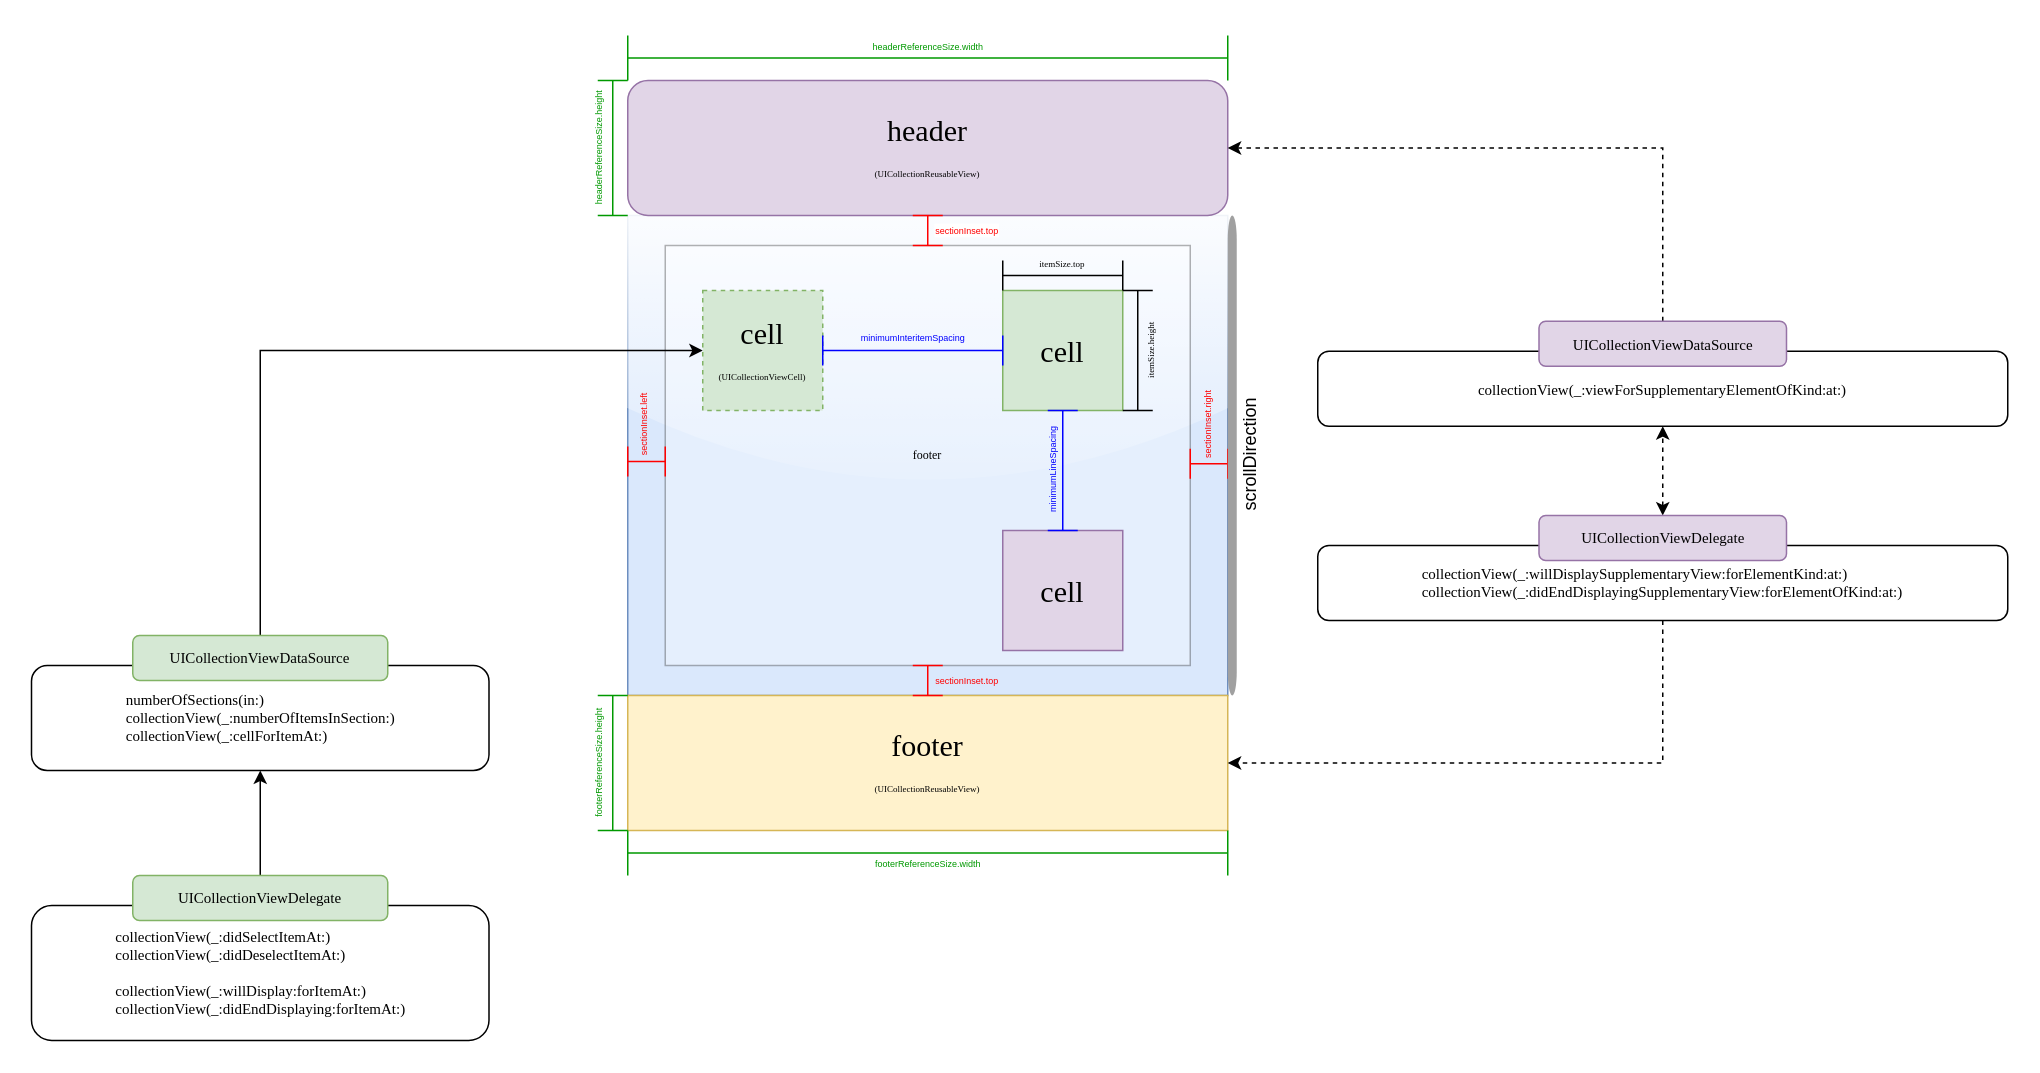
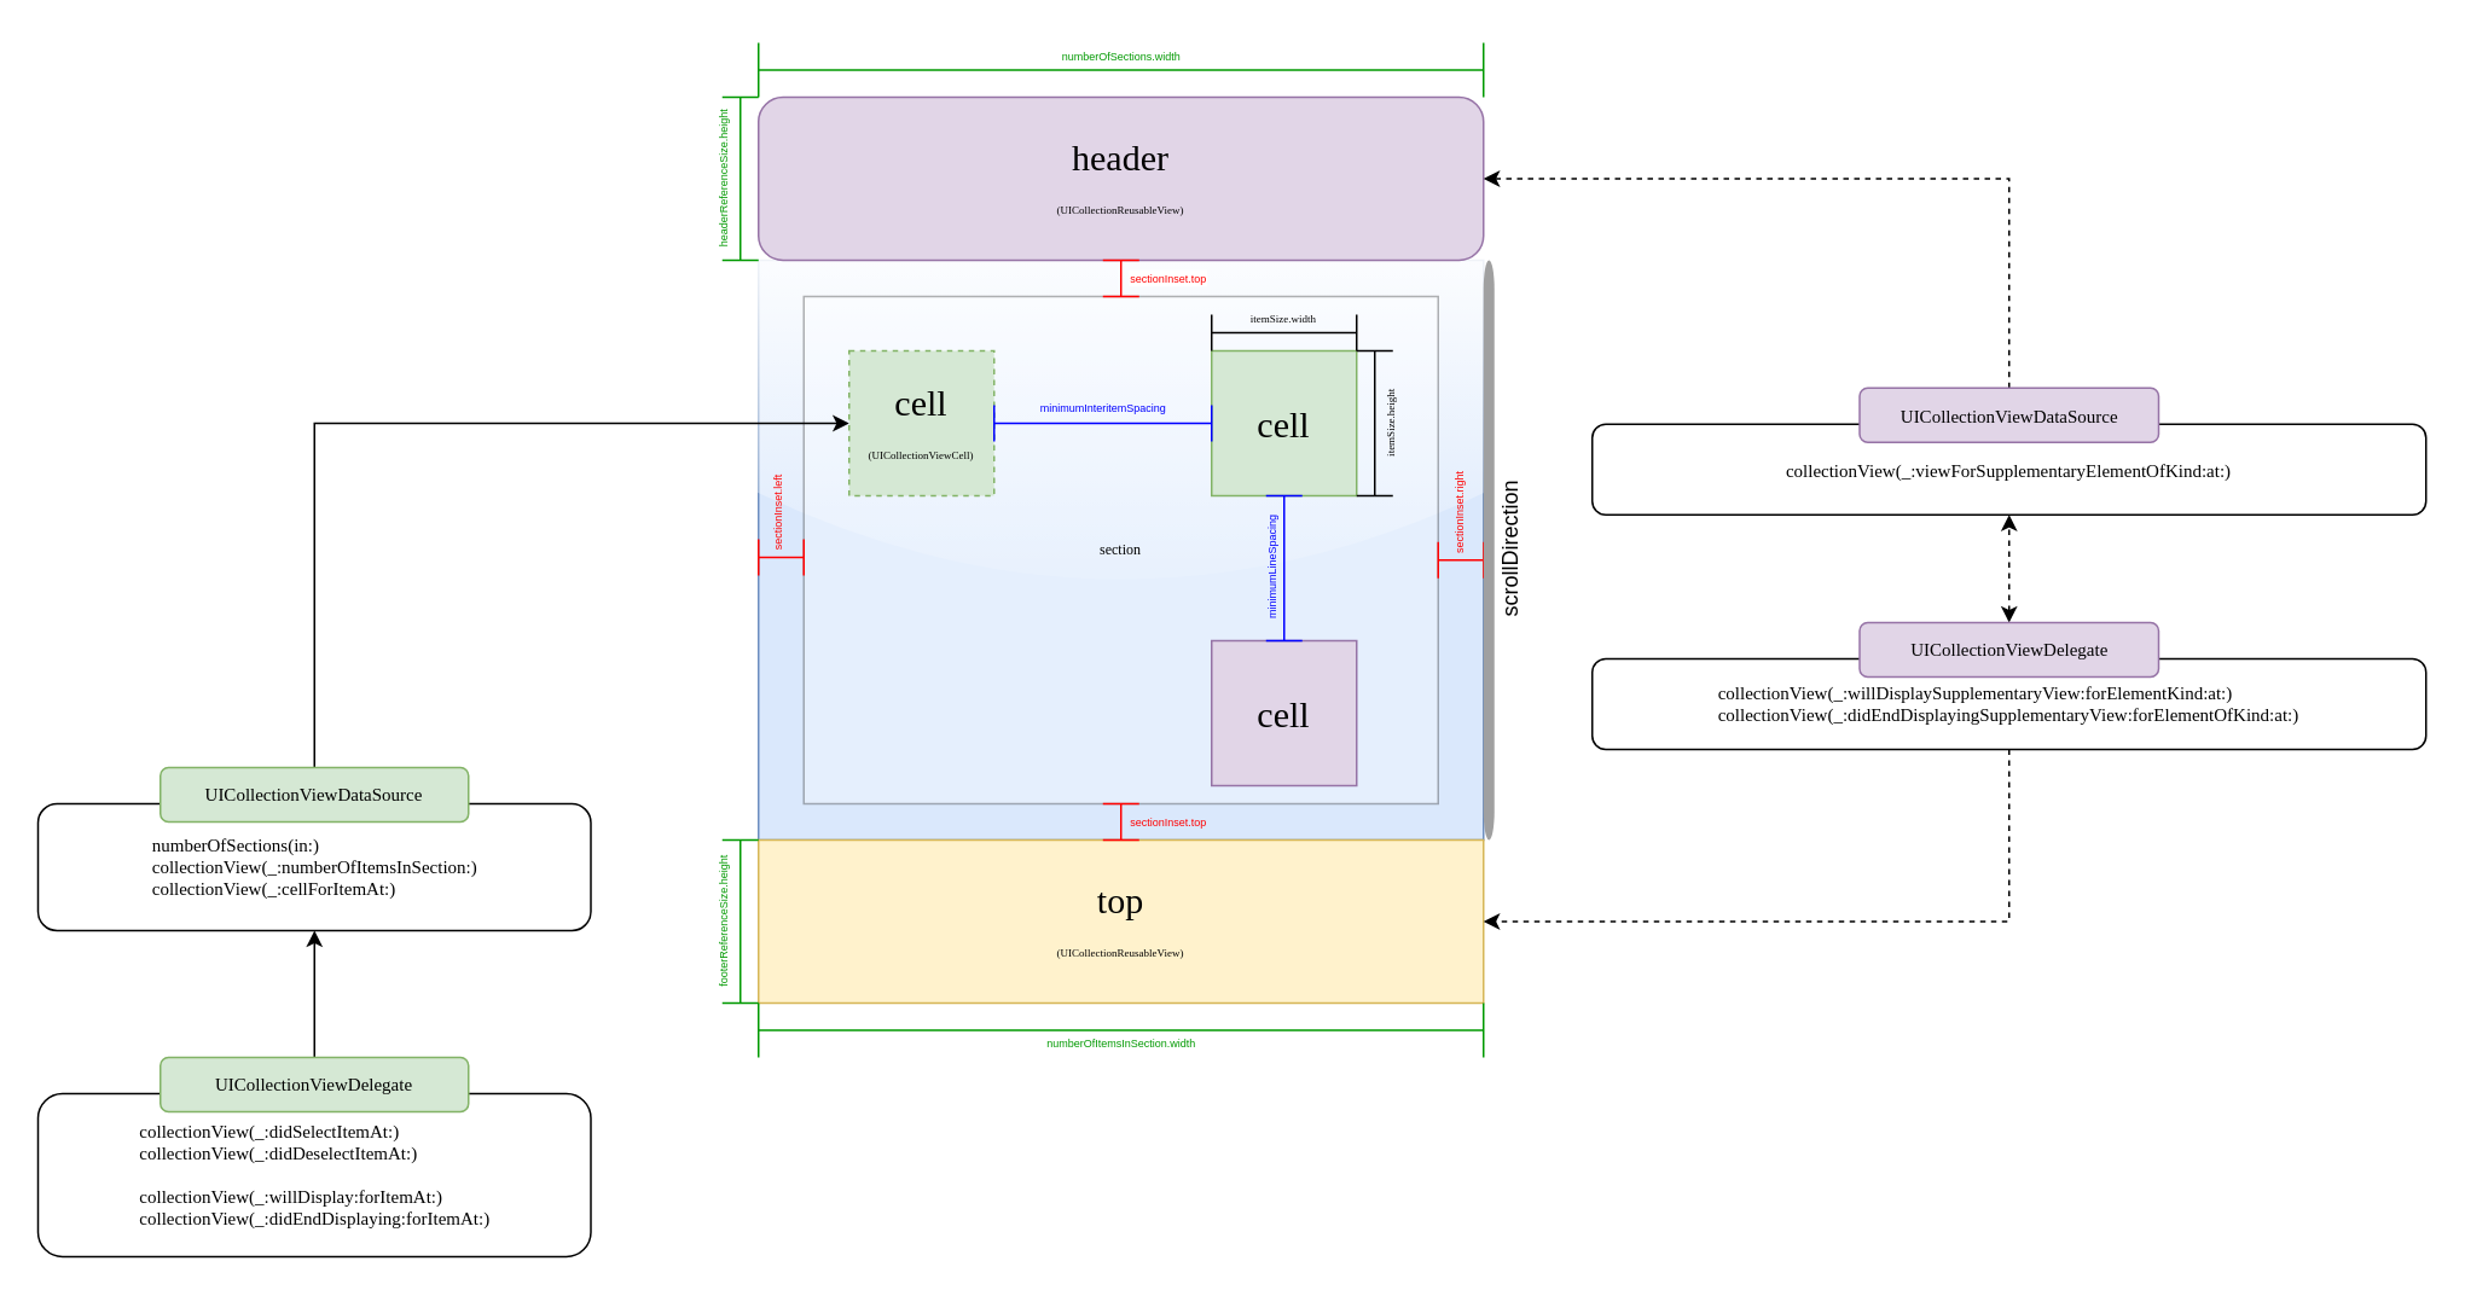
- <mxCell id="39" value="&lt;font style=&quot;font-size: 6px&quot;&gt;headerReferenceSize.width&lt;/font&gt;" style="text;html=1;align=center;verticalAlign=middle;resizable=0;points=[];autosize=1;fontSize=8;fontColor=#009900;" parent="37" vertex="1"><mxGeometry x="155" width="90" height="20" as="geometry" /></mxCell>
+ <mxCell id="39" value="&lt;font style=&quot;font-size: 6px&quot;&gt;numberOfSections.width&lt;/font&gt;" style="text;html=1;align=center;verticalAlign=middle;resizable=0;points=[];autosize=1;fontSize=8;fontColor=#009900;" parent="37" vertex="1"><mxGeometry x="155" width="90" height="20" as="geometry" /></mxCell>
- <mxCell id="16" value="&lt;font style=&quot;font-size: 6px&quot;&gt;itemSize.top&lt;/font&gt;" style="text;html=1;strokeColor=none;fillColor=none;align=center;verticalAlign=middle;whiteSpace=wrap;rounded=0;fontSize=8;fontFamily=Fira Code;" parent="13" vertex="1"><mxGeometry x="20" y="-1" width="40" height="20" as="geometry" /></mxCell>
+ <mxCell id="16" value="&lt;font style=&quot;font-size: 6px&quot;&gt;itemSize.width&lt;/font&gt;" style="text;html=1;strokeColor=none;fillColor=none;align=center;verticalAlign=middle;whiteSpace=wrap;rounded=0;fontSize=8;fontFamily=Fira Code;" parent="13" vertex="1"><mxGeometry x="20" y="-1" width="40" height="20" as="geometry" /></mxCell>
- <mxCell id="3" value="&lt;font face=&quot;Fira Code&quot;&gt;footer&lt;/font&gt;" style="rounded=0;whiteSpace=wrap;html=1;shadow=0;strokeWidth=1;gradientColor=none;fontSize=8;opacity=30;" parent="1" vertex="1"><mxGeometry x="443" y="163" width="350" height="280" as="geometry" /></mxCell>
+ <mxCell id="3" value="&lt;font face=&quot;Fira Code&quot;&gt;section&lt;/font&gt;" style="rounded=0;whiteSpace=wrap;html=1;shadow=0;strokeWidth=1;gradientColor=none;fontSize=8;opacity=30;" parent="1" vertex="1"><mxGeometry x="443" y="163" width="350" height="280" as="geometry" /></mxCell>
- <mxCell id="4" value="footer&lt;br&gt;&lt;font style=&quot;font-size: 6px&quot;&gt;(UICollectionReusableView)&lt;/font&gt;" style="rounded=0;whiteSpace=wrap;html=1;fillColor=#fff2cc;strokeColor=#d6b656;fontSize=20;fontFamily=Fira Code;" parent="1" vertex="1"><mxGeometry x="418" y="463" width="400" height="90" as="geometry" /></mxCell>
+ <mxCell id="4" value="top&lt;br&gt;&lt;font style=&quot;font-size: 6px&quot;&gt;(UICollectionReusableView)&lt;/font&gt;" style="rounded=0;whiteSpace=wrap;html=1;fillColor=#fff2cc;strokeColor=#d6b656;fontSize=20;fontFamily=Fira Code;" parent="1" vertex="1"><mxGeometry x="418" y="463" width="400" height="90" as="geometry" /></mxCell>
- <mxCell id="45" value="&lt;font style=&quot;font-size: 6px&quot;&gt;footerReferenceSize.width&lt;/font&gt;" style="text;html=1;align=center;verticalAlign=middle;resizable=0;points=[];autosize=1;fontSize=8;fontColor=#009900;" parent="43" vertex="1"><mxGeometry x="155" y="15" width="90" height="20" as="geometry" /></mxCell>
+ <mxCell id="45" value="&lt;font style=&quot;font-size: 6px&quot;&gt;numberOfItemsInSection.width&lt;/font&gt;" style="text;html=1;align=center;verticalAlign=middle;resizable=0;points=[];autosize=1;fontSize=8;fontColor=#009900;" parent="43" vertex="1"><mxGeometry x="155" y="15" width="90" height="20" as="geometry" /></mxCell>
